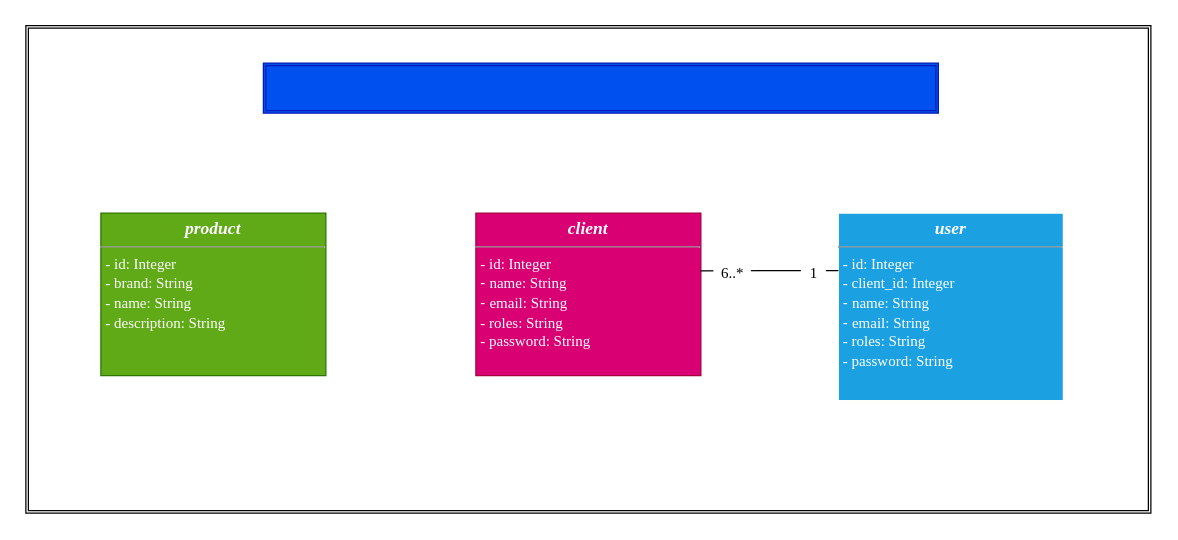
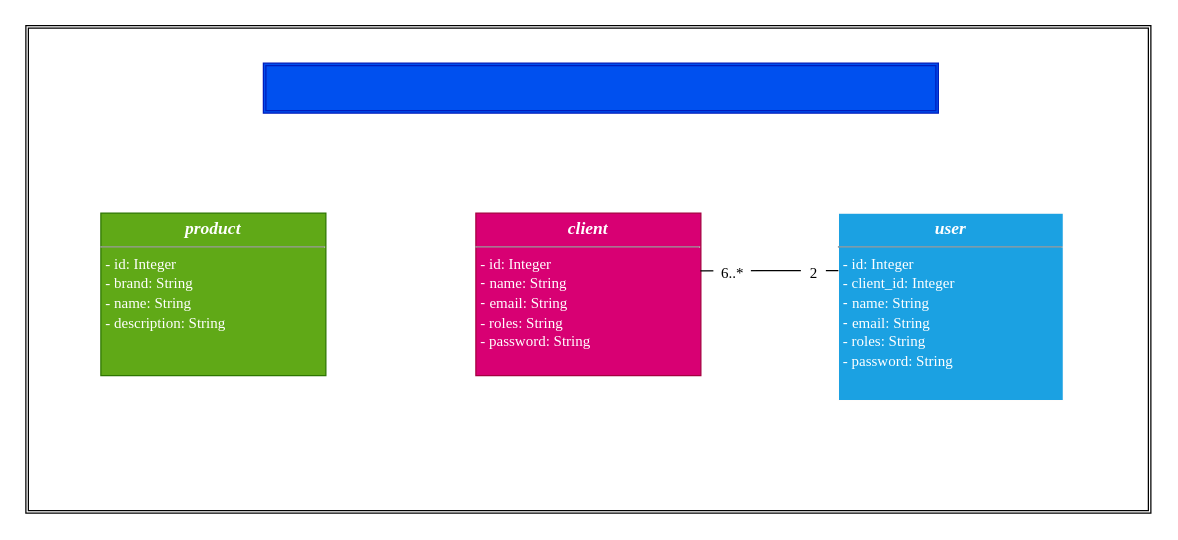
- <mxCell id="8" value="&lt;p style=&quot;line-height: 0%;&quot;&gt;&lt;font style=&quot;font-weight: normal; font-size: 12px;&quot;&gt;1&lt;/font&gt;&lt;/p&gt;" style="text;strokeColor=none;fillColor=default;html=1;fontSize=24;fontStyle=1;verticalAlign=middle;align=center;fontFamily=Verdana;spacing=0;horizontal=1;" parent="1" vertex="1"><mxGeometry x="640" y="203.5" width="20" height="23" as="geometry" /></mxCell>
+ <mxCell id="8" value="&lt;p style=&quot;line-height: 0%;&quot;&gt;&lt;font style=&quot;font-weight: normal; font-size: 12px;&quot;&gt;2&lt;/font&gt;&lt;/p&gt;" style="text;strokeColor=none;fillColor=default;html=1;fontSize=24;fontStyle=1;verticalAlign=middle;align=center;fontFamily=Verdana;spacing=0;horizontal=1;" parent="1" vertex="1"><mxGeometry x="640" y="203.5" width="20" height="23" as="geometry" /></mxCell>
